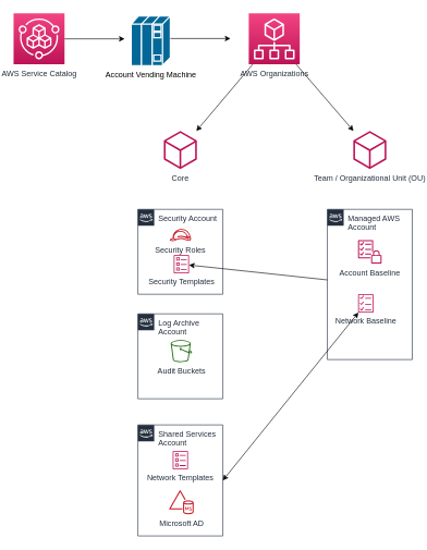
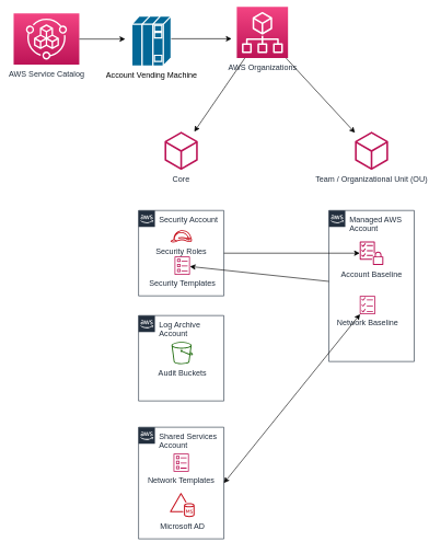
- <mxCell id="2" value="AWS Service Catalog" style="outlineConnect=0;fontColor=#232F3E;gradientColor=#F34482;gradientDirection=north;fillColor=#BC1356;strokeColor=#ffffff;dashed=0;verticalLabelPosition=bottom;verticalAlign=top;align=center;html=1;fontSize=12;fontStyle=0;aspect=fixed;shape=mxgraph.aws4.resourceIcon;resIcon=mxgraph.aws4.service_catalog;" vertex="1" parent="1"><mxGeometry x="20" y="20" width="78" height="78" as="geometry" /></mxCell>
+ <mxCell id="2" value="AWS Service Catalog" style="outlineConnect=0;fontColor=#232F3E;gradientColor=#F34482;gradientDirection=north;fillColor=#BC1356;strokeColor=#ffffff;dashed=0;verticalLabelPosition=bottom;verticalAlign=top;align=center;html=1;fontSize=12;fontStyle=0;aspect=fixed;shape=mxgraph.aws4.resourceIcon;resIcon=mxgraph.aws4.service_catalog;" vertex="1" parent="1"><mxGeometry x="20" y="20" width="100" height="78" as="geometry" /></mxCell>
- <mxCell id="4" value="AWS Organizations" style="outlineConnect=0;fontColor=#232F3E;gradientColor=#F34482;gradientDirection=north;fillColor=#BC1356;strokeColor=#ffffff;dashed=0;verticalLabelPosition=bottom;verticalAlign=top;align=center;html=1;fontSize=12;fontStyle=0;aspect=fixed;shape=mxgraph.aws4.resourceIcon;resIcon=mxgraph.aws4.organizations;" vertex="1" parent="1"><mxGeometry x="380" y="20" width="78" height="78" as="geometry" /></mxCell>
+ <mxCell id="4" value="AWS Organizations" style="outlineConnect=0;fontColor=#232F3E;gradientColor=#F34482;gradientDirection=north;fillColor=#BC1356;strokeColor=#ffffff;dashed=0;verticalLabelPosition=bottom;verticalAlign=top;align=center;html=1;fontSize=12;fontStyle=0;aspect=fixed;shape=mxgraph.aws4.resourceIcon;resIcon=mxgraph.aws4.organizations;" vertex="1" parent="1"><mxGeometry x="360" y="10" width="78" height="78" as="geometry" /></mxCell>
+ <mxCell id="21" value="" style="endArrow=classic;html=1;exitX=1;exitY=0.5;exitDx=0;exitDy=0;" edge="1" parent="1" source="8" target="15"><mxGeometry width="50" height="50" relative="1" as="geometry"><mxPoint x="310" y="580" as="sourcePoint" /><mxPoint x="360" y="530" as="targetPoint" /></mxGeometry></mxCell>
